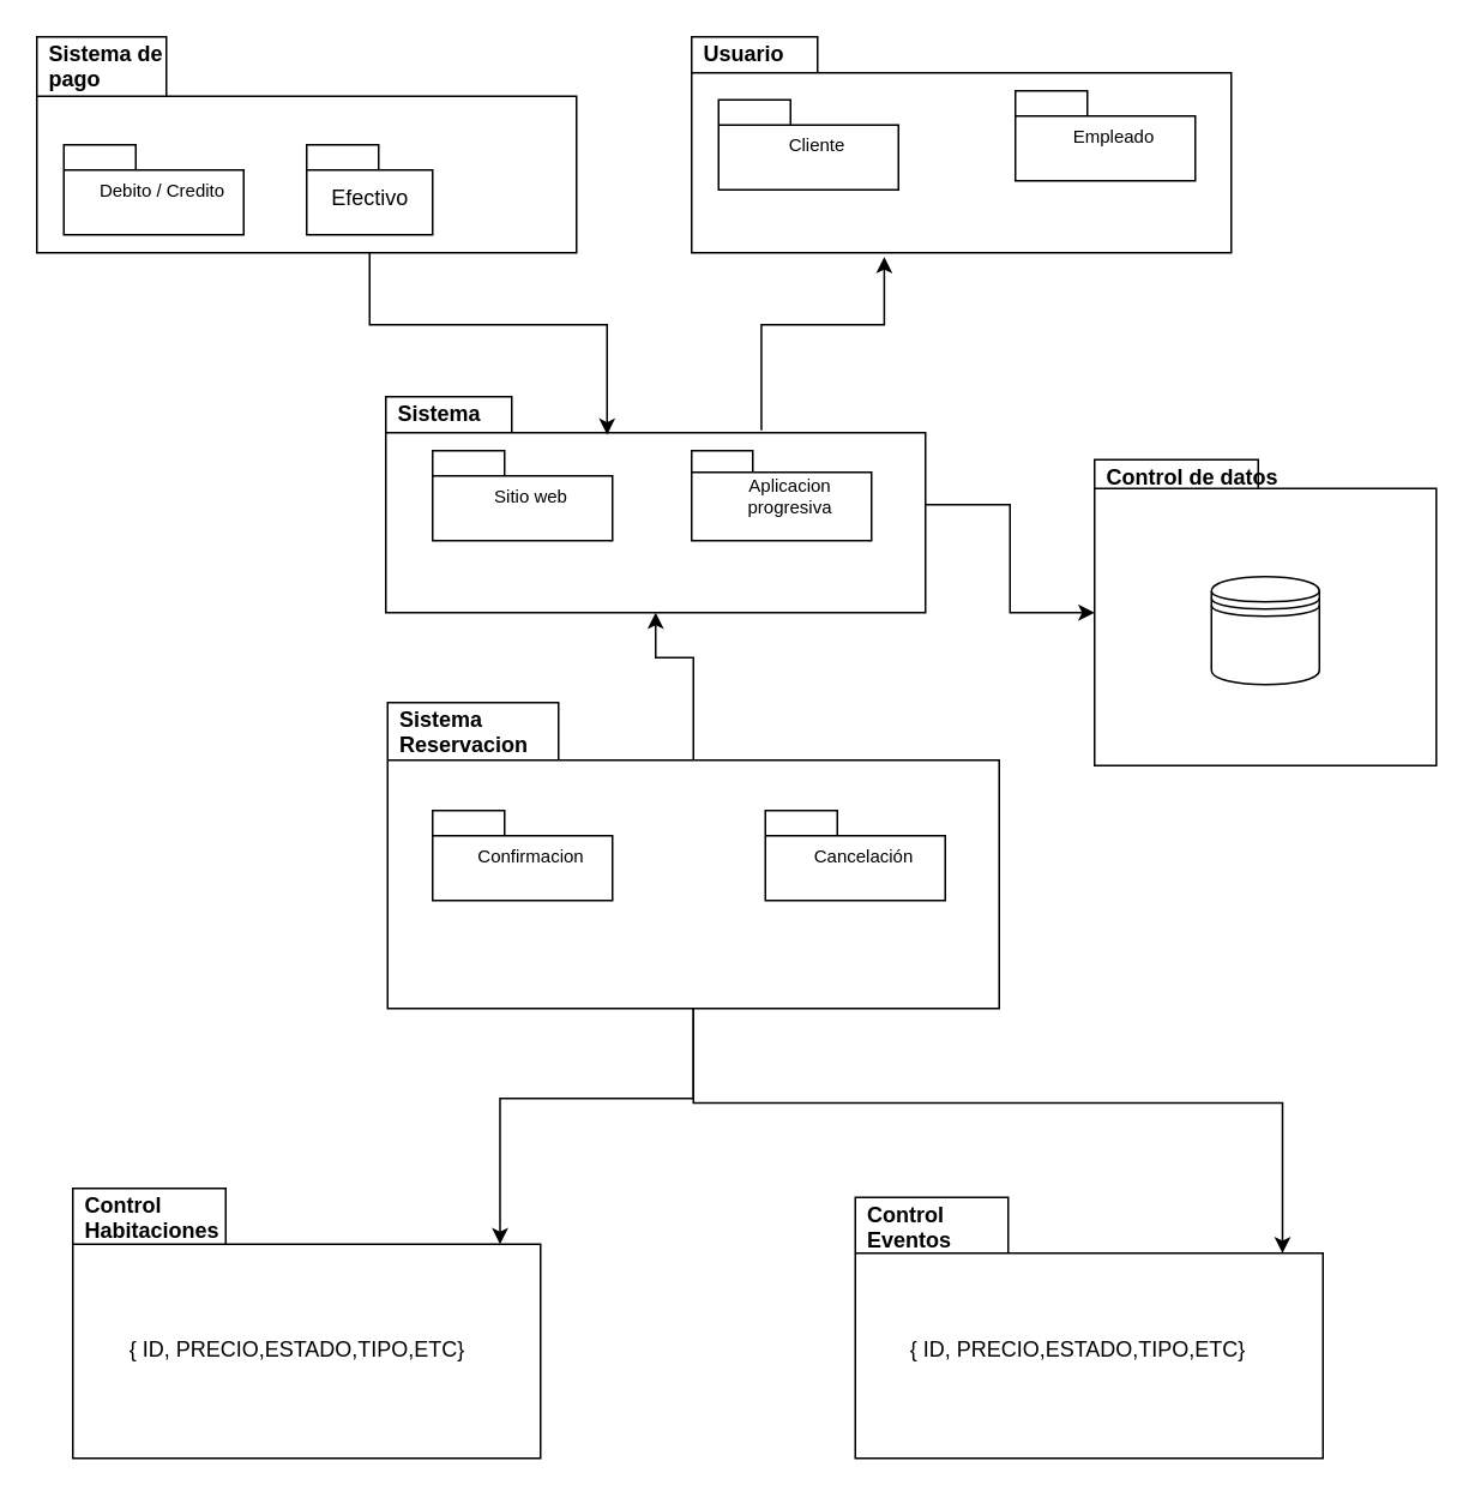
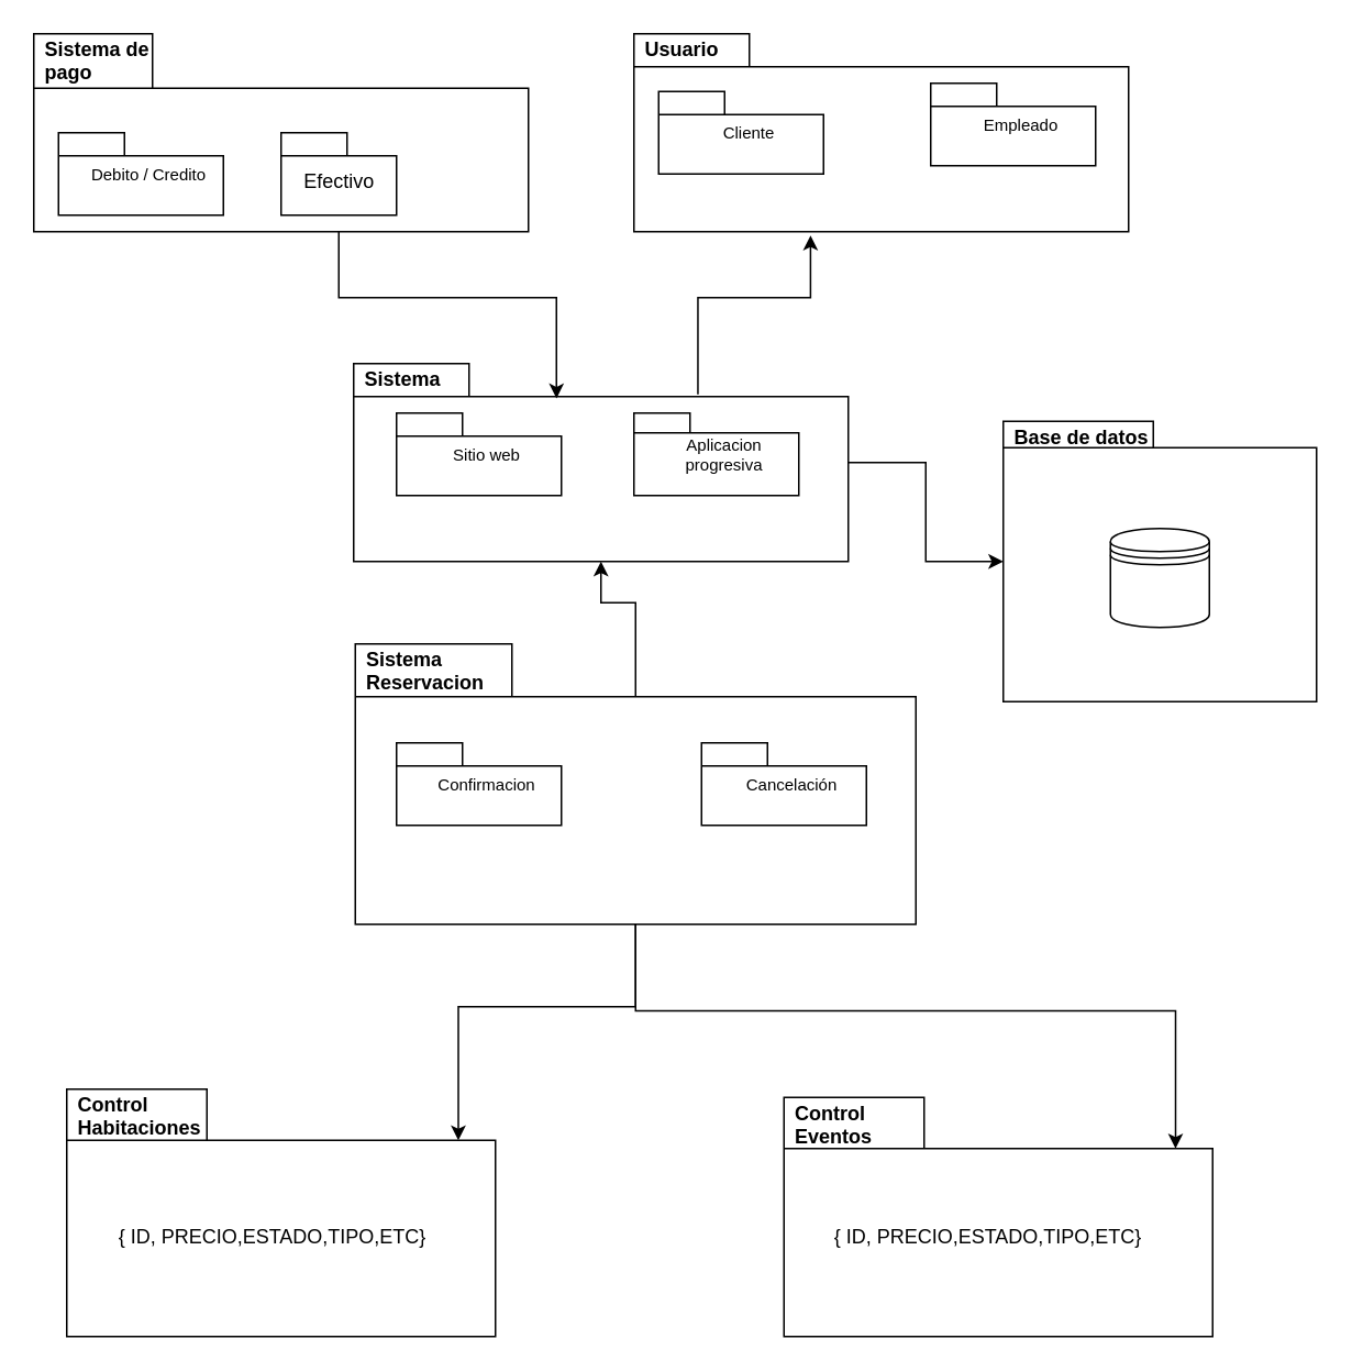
- <mxCell id="20" value="&lt;b&gt;Control de datos&lt;br&gt;&lt;/b&gt;" style="shape=folder;xSize=90;align=left;spacingLeft=10;align=left;verticalAlign=top;spacingLeft=5;spacingTop=-4;tabWidth=91;tabHeight=16;tabPosition=left;html=1;strokeWidth=1;recursiveResize=0;" vertex="1" parent="1"><mxGeometry x="608" y="255" width="190" height="170" as="geometry" /></mxCell>
+ <mxCell id="20" value="&lt;b&gt;Base de datos&lt;br&gt;&lt;/b&gt;" style="shape=folder;xSize=90;align=left;spacingLeft=10;align=left;verticalAlign=top;spacingLeft=5;spacingTop=-4;tabWidth=91;tabHeight=16;tabPosition=left;html=1;strokeWidth=1;recursiveResize=0;" vertex="1" parent="1"><mxGeometry x="608" y="255" width="190" height="170" as="geometry" /></mxCell>
